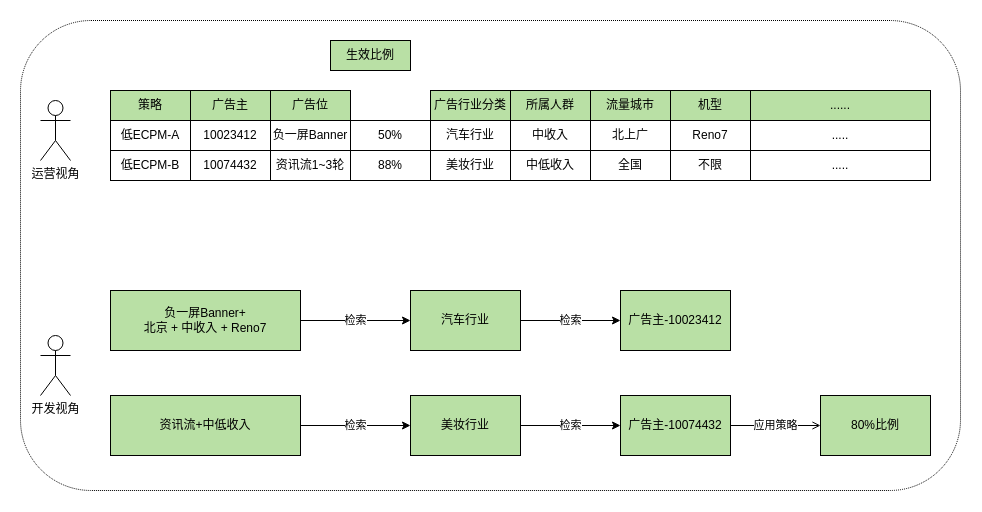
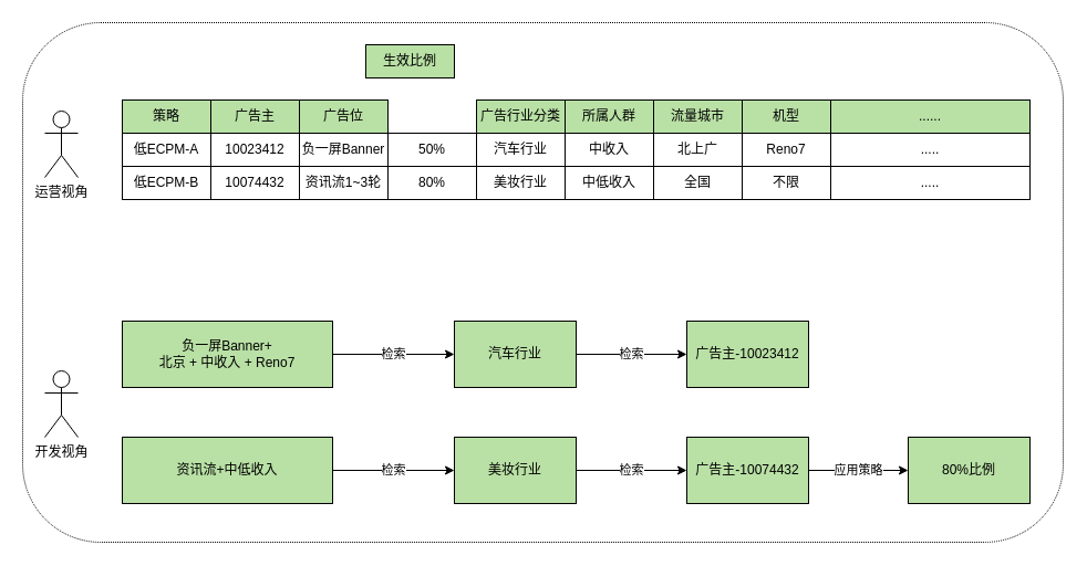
- <mxCell id="21" value="88%" style="rounded=0;whiteSpace=wrap;html=1;" vertex="1" parent="1"><mxGeometry x="350" y="150" width="80" height="30" as="geometry" /></mxCell>
+ <mxCell id="21" value="80%" style="rounded=0;whiteSpace=wrap;html=1;" vertex="1" parent="1"><mxGeometry x="350" y="150" width="80" height="30" as="geometry" /></mxCell>
- <mxCell id="39" value="应用策略" style="edgeStyle=orthogonalEdgeStyle;rounded=0;orthogonalLoop=1;jettySize=auto;html=1;entryX=0;entryY=0.5;entryDx=0;entryDy=0;endArrow=open;" edge="1" source="40" target="42" parent="1"><mxGeometry relative="1" as="geometry" /></mxCell>
+ <mxCell id="39" value="应用策略" style="edgeStyle=orthogonalEdgeStyle;rounded=0;orthogonalLoop=1;jettySize=auto;html=1;entryX=0;entryY=0.5;entryDx=0;entryDy=0;" edge="1" source="40" target="42" parent="1"><mxGeometry relative="1" as="geometry" /></mxCell>
